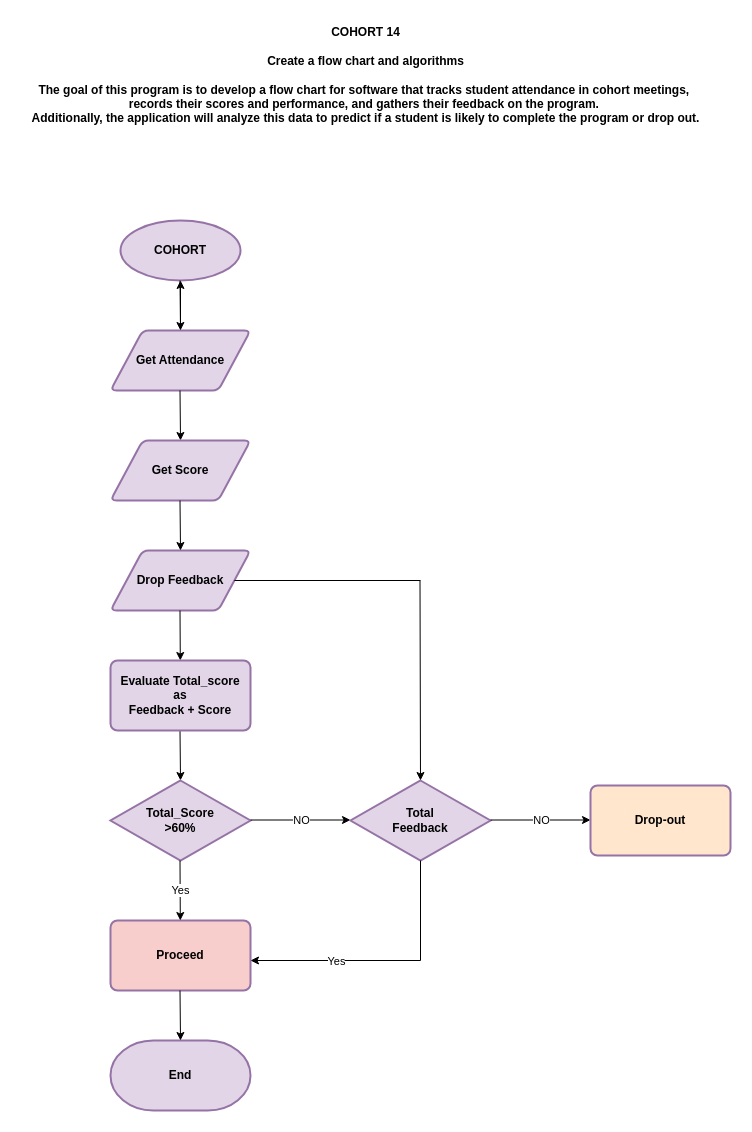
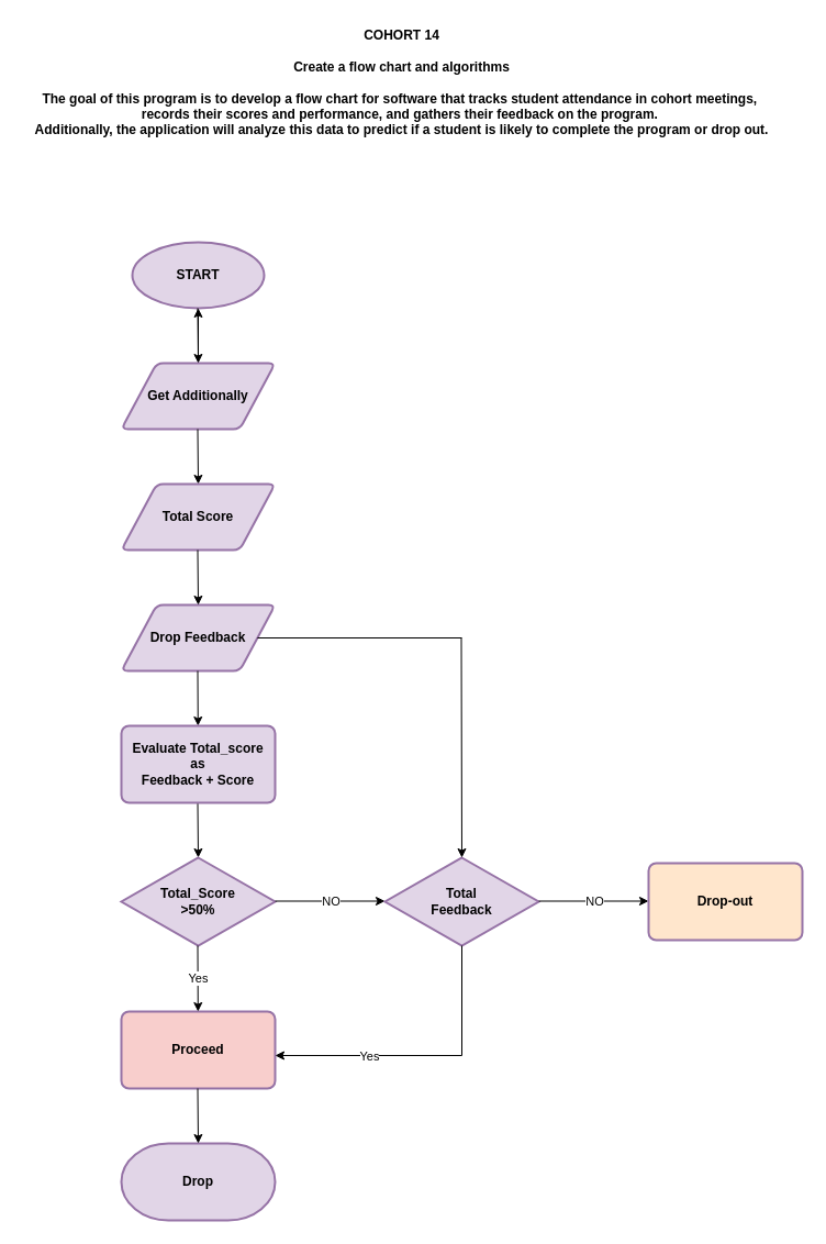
- <mxCell id="2" value="COHORT" style="strokeWidth=2;html=1;shape=mxgraph.flowchart.start_1;whiteSpace=wrap;fillColor=#e1d5e7;strokeColor=#9673a6;fontStyle=1" parent="1" vertex="1"><mxGeometry x="120" y="220" width="120" height="60" as="geometry" /></mxCell>
+ <mxCell id="2" value="START" style="strokeWidth=2;html=1;shape=mxgraph.flowchart.start_1;whiteSpace=wrap;fillColor=#e1d5e7;strokeColor=#9673a6;fontStyle=1" parent="1" vertex="1"><mxGeometry x="120" y="220" width="120" height="60" as="geometry" /></mxCell>
- <mxCell id="5" value="&lt;b&gt;Get Attendance&lt;/b&gt;" style="shape=parallelogram;html=1;strokeWidth=2;perimeter=parallelogramPerimeter;whiteSpace=wrap;rounded=1;arcSize=12;size=0.23;fillColor=#e1d5e7;strokeColor=#9673a6;" parent="1" vertex="1"><mxGeometry x="110" y="330" width="140" height="60" as="geometry" /></mxCell>
+ <mxCell id="5" value="&lt;b&gt;Get Additionally&lt;/b&gt;" style="shape=parallelogram;html=1;strokeWidth=2;perimeter=parallelogramPerimeter;whiteSpace=wrap;rounded=1;arcSize=12;size=0.23;fillColor=#e1d5e7;strokeColor=#9673a6;" parent="1" vertex="1"><mxGeometry x="110" y="330" width="140" height="60" as="geometry" /></mxCell>
- <mxCell id="7" value="&lt;b&gt;Get Score&lt;/b&gt;" style="shape=parallelogram;html=1;strokeWidth=2;perimeter=parallelogramPerimeter;whiteSpace=wrap;rounded=1;arcSize=12;size=0.23;fillColor=#e1d5e7;strokeColor=#9673a6;" parent="1" vertex="1"><mxGeometry x="110" y="440" width="140" height="60" as="geometry" /></mxCell>
+ <mxCell id="7" value="&lt;b&gt;Total Score&lt;/b&gt;" style="shape=parallelogram;html=1;strokeWidth=2;perimeter=parallelogramPerimeter;whiteSpace=wrap;rounded=1;arcSize=12;size=0.23;fillColor=#e1d5e7;strokeColor=#9673a6;" parent="1" vertex="1"><mxGeometry x="110" y="440" width="140" height="60" as="geometry" /></mxCell>
- <mxCell id="13" value="Total_Score&lt;div&gt;&amp;gt;60%&lt;/div&gt;" style="strokeWidth=2;html=1;shape=mxgraph.flowchart.decision;whiteSpace=wrap;fontStyle=1;fillColor=#e1d5e7;strokeColor=#9673a6;" parent="1" vertex="1"><mxGeometry x="110" y="780" width="140" height="80" as="geometry" /></mxCell>
+ <mxCell id="13" value="Total_Score&lt;div&gt;&amp;gt;50%&lt;/div&gt;" style="strokeWidth=2;html=1;shape=mxgraph.flowchart.decision;whiteSpace=wrap;fontStyle=1;fillColor=#e1d5e7;strokeColor=#9673a6;" parent="1" vertex="1"><mxGeometry x="110" y="780" width="140" height="80" as="geometry" /></mxCell>
- <mxCell id="23" value="&lt;b&gt;End&lt;/b&gt;" style="strokeWidth=2;html=1;shape=mxgraph.flowchart.terminator;whiteSpace=wrap;fillColor=#e1d5e7;strokeColor=#9673a6;" parent="1" vertex="1"><mxGeometry x="110" y="1040" width="140" height="70" as="geometry" /></mxCell>
+ <mxCell id="23" value="&lt;b&gt;Drop&lt;/b&gt;" style="strokeWidth=2;html=1;shape=mxgraph.flowchart.terminator;whiteSpace=wrap;fillColor=#e1d5e7;strokeColor=#9673a6;" parent="1" vertex="1"><mxGeometry x="110" y="1040" width="140" height="70" as="geometry" /></mxCell>
